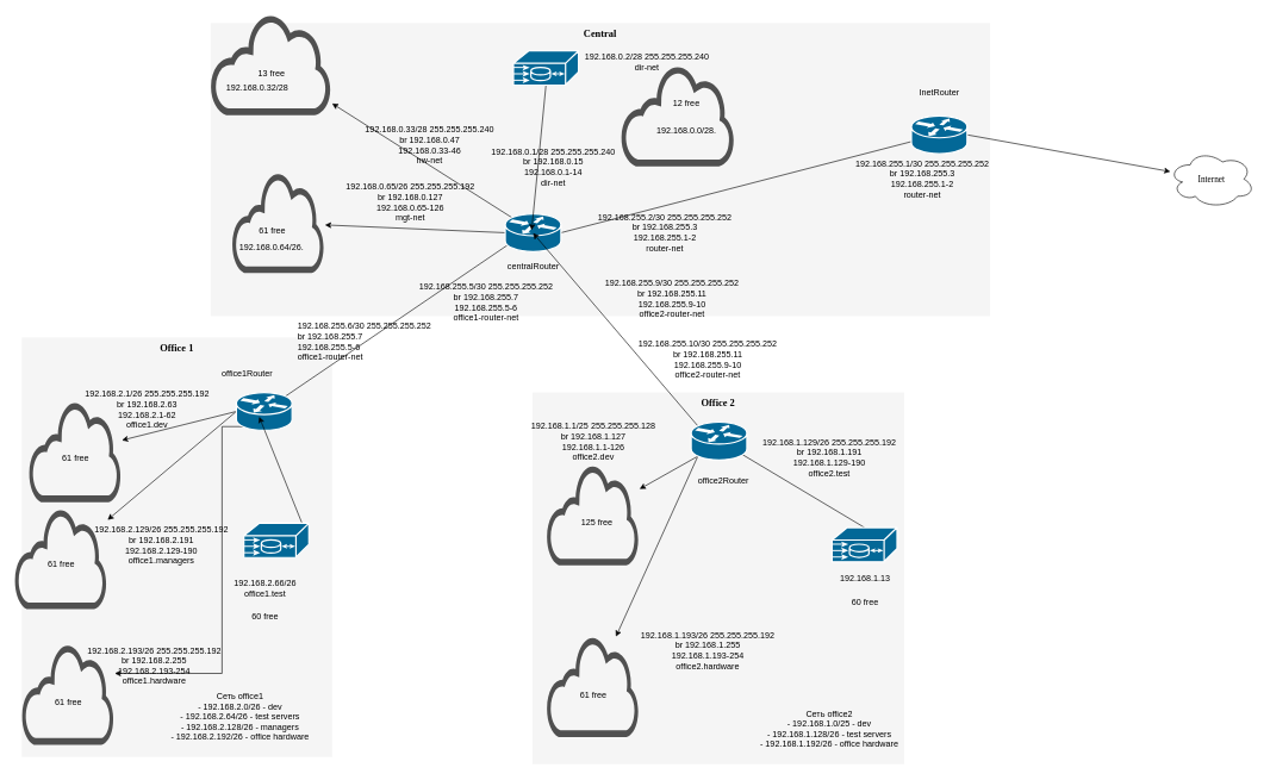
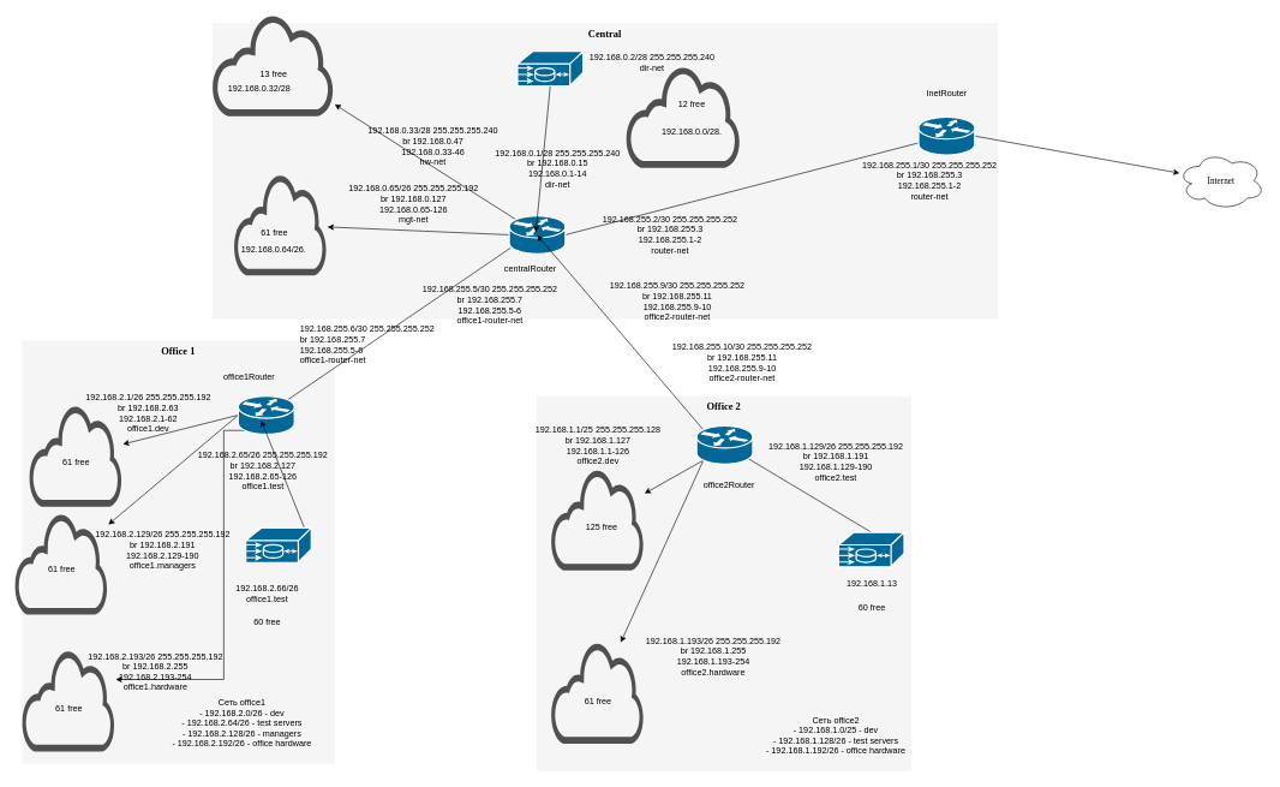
- <mxCell id="40" value="centralRouter" style="text;html=1;resizable=0;autosize=1;align=center;verticalAlign=middle;points=[];fillColor=none;strokeColor=none;rounded=0;" vertex="1" parent="1"><mxGeometry x="700" y="361.5" width="90" height="20" as="geometry" /></mxCell>
+ <mxCell id="40" value="centralRouter" style="text;html=1;resizable=0;autosize=1;align=center;verticalAlign=middle;points=[];fillColor=none;strokeColor=none;rounded=0;" vertex="1" parent="1"><mxGeometry x="690" y="361.5" width="90" height="20" as="geometry" /></mxCell>
- <mxCell id="46" value="&lt;div&gt;192.168.255.10/30 255.255.255.252&lt;/div&gt;&lt;div&gt;br 192.168.255.11&lt;/div&gt;&lt;div&gt;192.168.255.9-10&lt;br&gt;&lt;/div&gt;&lt;div&gt;office2-router-net&lt;br&gt; &lt;/div&gt;" style="text;html=1;resizable=0;autosize=1;align=center;verticalAlign=middle;points=[];fillColor=none;strokeColor=none;rounded=0;" vertex="1" parent="1"><mxGeometry x="884" y="471.5" width="210" height="60" as="geometry" /></mxCell>
+ <mxCell id="46" value="&lt;div&gt;192.168.255.10/30 255.255.255.252&lt;/div&gt;&lt;div&gt;br 192.168.255.11&lt;/div&gt;&lt;div&gt;192.168.255.9-10&lt;br&gt;&lt;/div&gt;&lt;div&gt;office2-router-net&lt;br&gt; &lt;/div&gt;" style="text;html=1;resizable=0;autosize=1;align=center;verticalAlign=middle;points=[];fillColor=none;strokeColor=none;rounded=0;" vertex="1" parent="1"><mxGeometry x="924" y="471.5" width="210" height="60" as="geometry" /></mxCell>
+ <mxCell id="56" value="&lt;div&gt;192.168.2.65/26 255.255.255.192&lt;/div&gt;&lt;div&gt;br 192.168.2.127&lt;/div&gt;&lt;div&gt;192.168.2.65-126&lt;br&gt;&lt;/div&gt;&lt;div&gt;office1.test&lt;br&gt; &lt;/div&gt;" style="text;html=1;resizable=0;autosize=1;align=center;verticalAlign=middle;points=[];fillColor=none;strokeColor=none;rounded=0;" vertex="1" parent="1"><mxGeometry x="264" y="621.5" width="200" height="60" as="geometry" /></mxCell>
